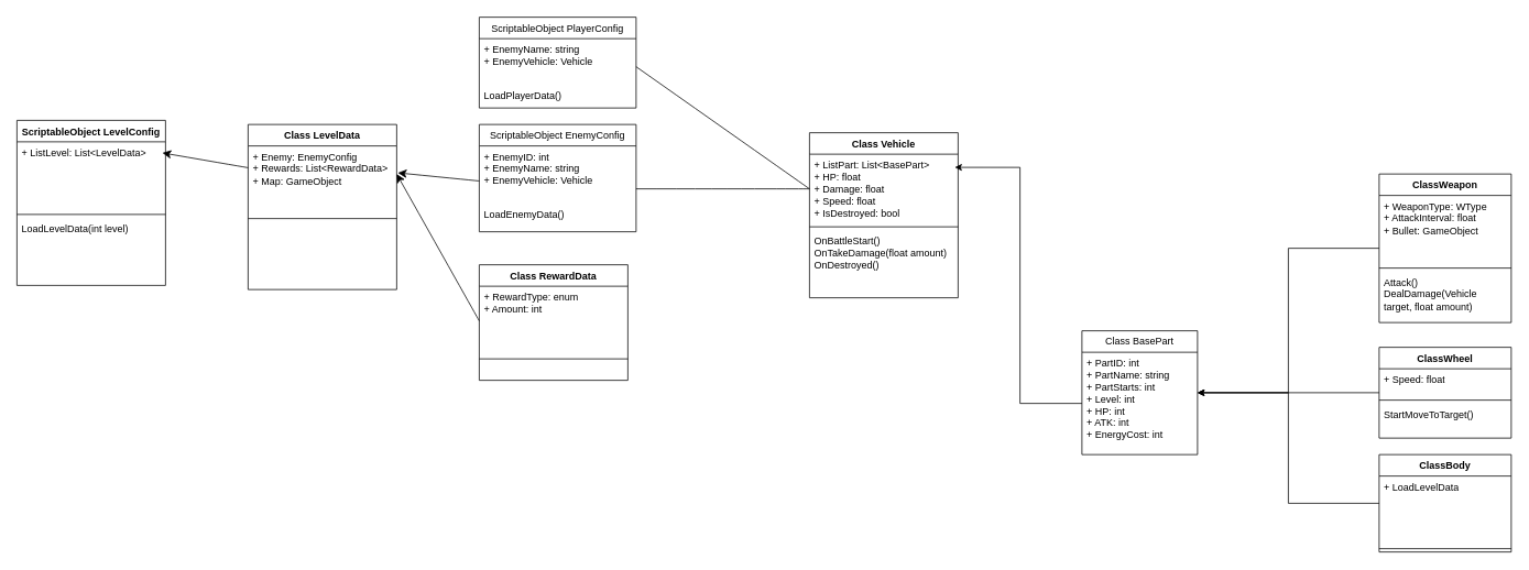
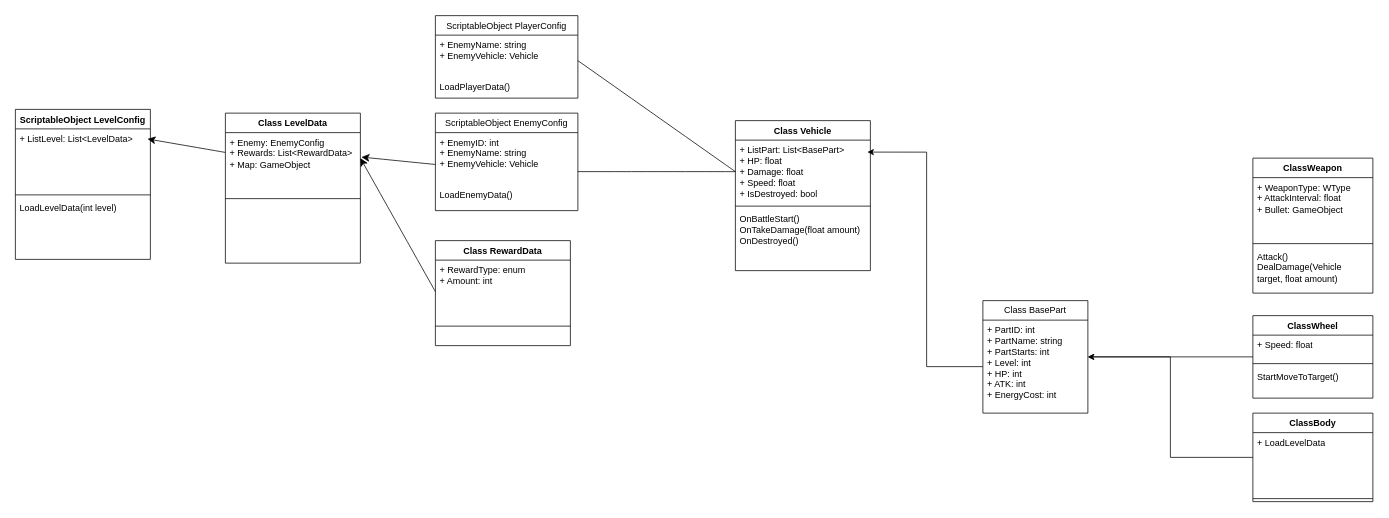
- <mxCell id="6" style="edgeStyle=orthogonalEdgeStyle;rounded=0;orthogonalLoop=1;jettySize=auto;html=1;" edge="1" parent="1" source="7" target="4"><mxGeometry relative="1" as="geometry"><mxPoint x="1540" y="470" as="targetPoint" /><Array as="points"><mxPoint x="1560" y="300" /><mxPoint x="1560" y="475" /></Array></mxGeometry></mxCell>
